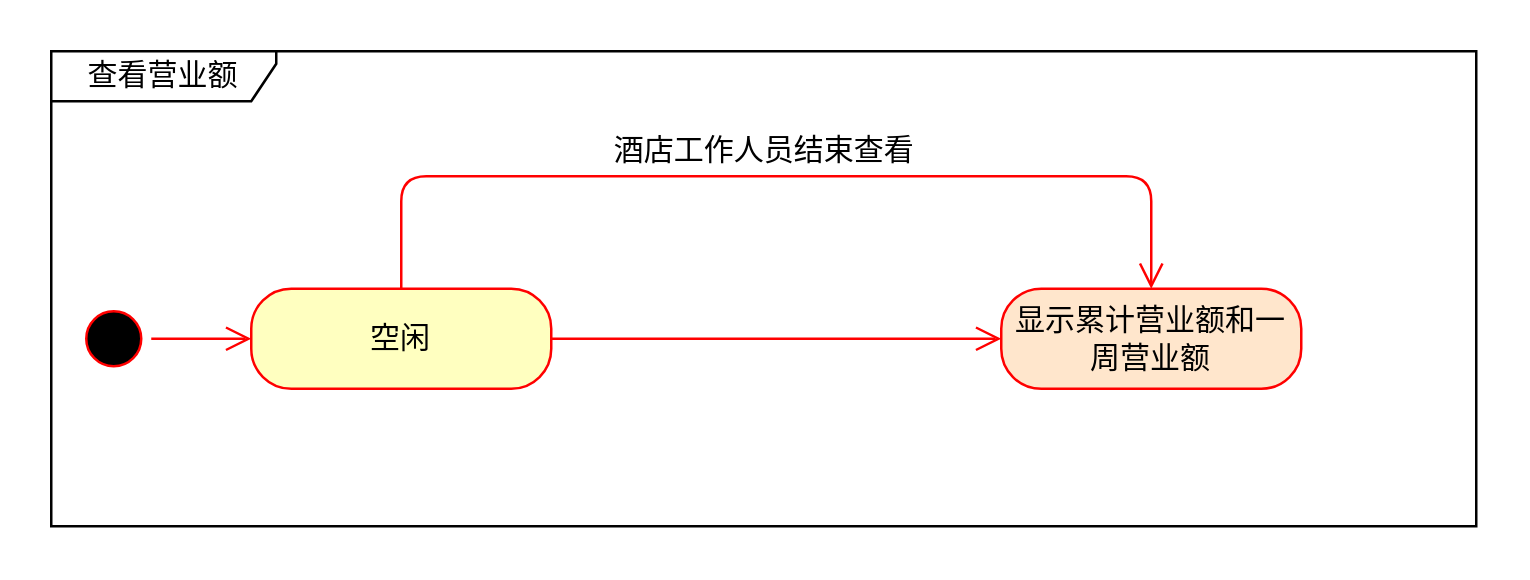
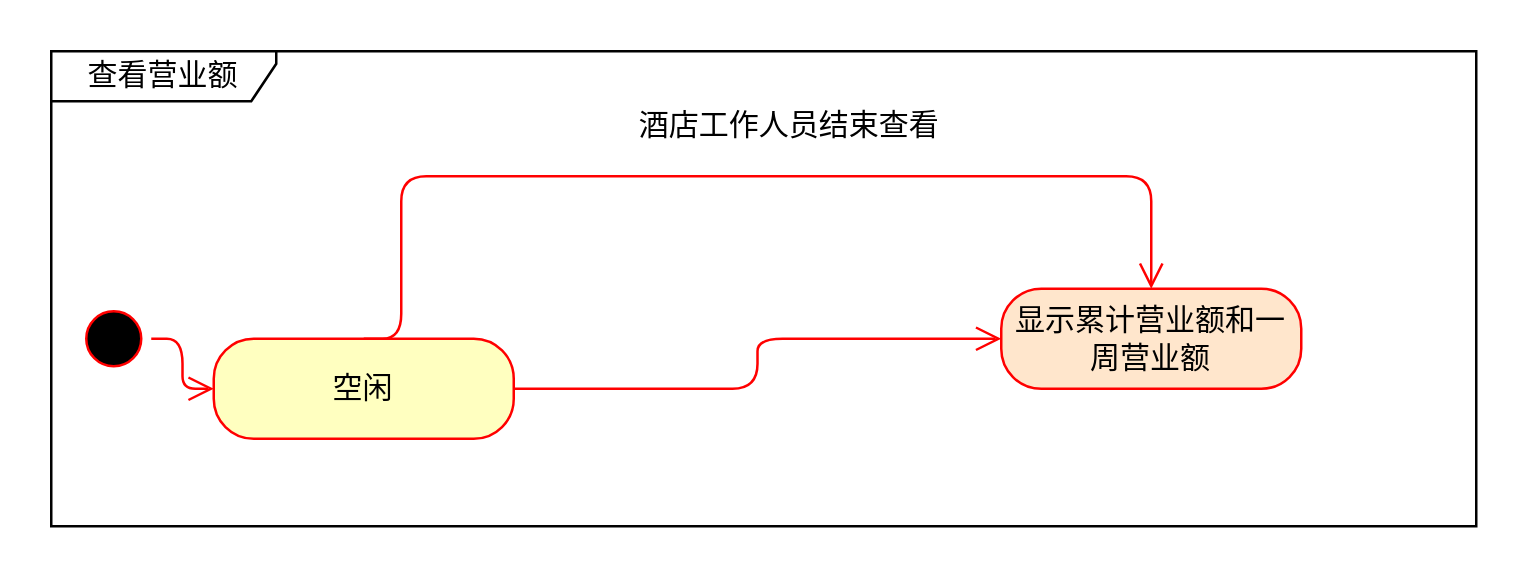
- <mxCell id="9" value="酒店工作人员结束查看" style="text;html=1;align=center;verticalAlign=middle;resizable=0;points=[];autosize=1;" vertex="1" parent="1"><mxGeometry x="235" y="50" width="140" height="20" as="geometry" /></mxCell>
+ <mxCell id="9" value="酒店工作人员结束查看" style="text;html=1;align=center;verticalAlign=middle;resizable=0;points=[];autosize=1;" vertex="1" parent="1"><mxGeometry x="245" y="40" width="140" height="20" as="geometry" /></mxCell>
- <mxCell id="5" value="空闲" style="rounded=1;whiteSpace=wrap;html=1;arcSize=40;fontColor=#000000;fillColor=#ffffc0;strokeColor=#ff0000;" vertex="1" parent="1"><mxGeometry x="100" y="115" width="120" height="40" as="geometry" /></mxCell>
+ <mxCell id="5" value="空闲" style="rounded=1;whiteSpace=wrap;html=1;arcSize=40;fontColor=#000000;fillColor=#ffffc0;strokeColor=#ff0000;" vertex="1" parent="1"><mxGeometry x="85" y="135" width="120" height="40" as="geometry" /></mxCell>
